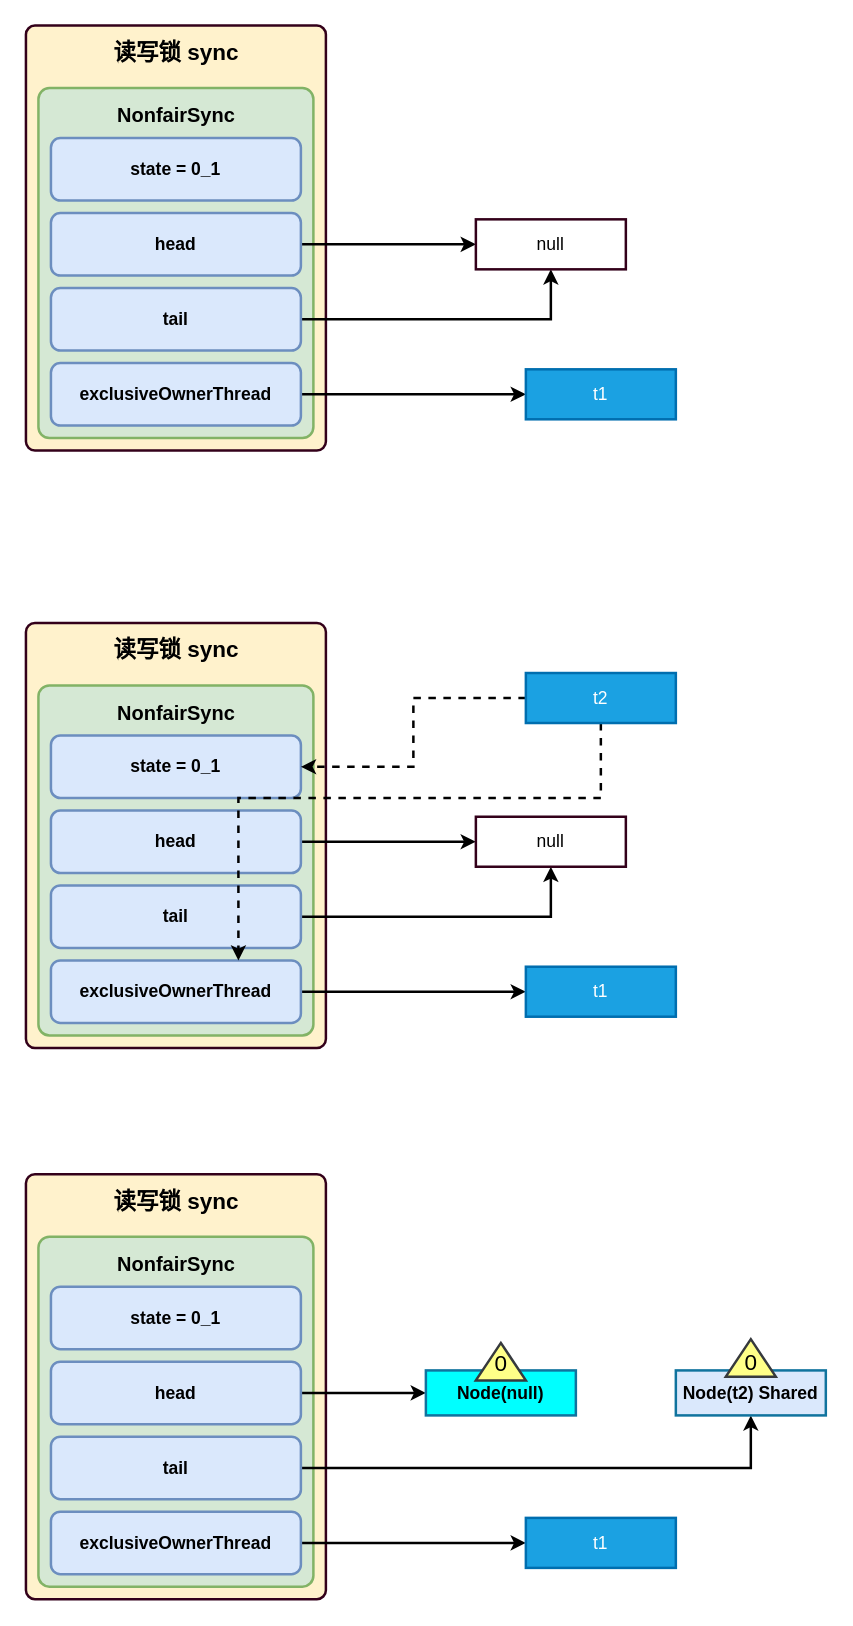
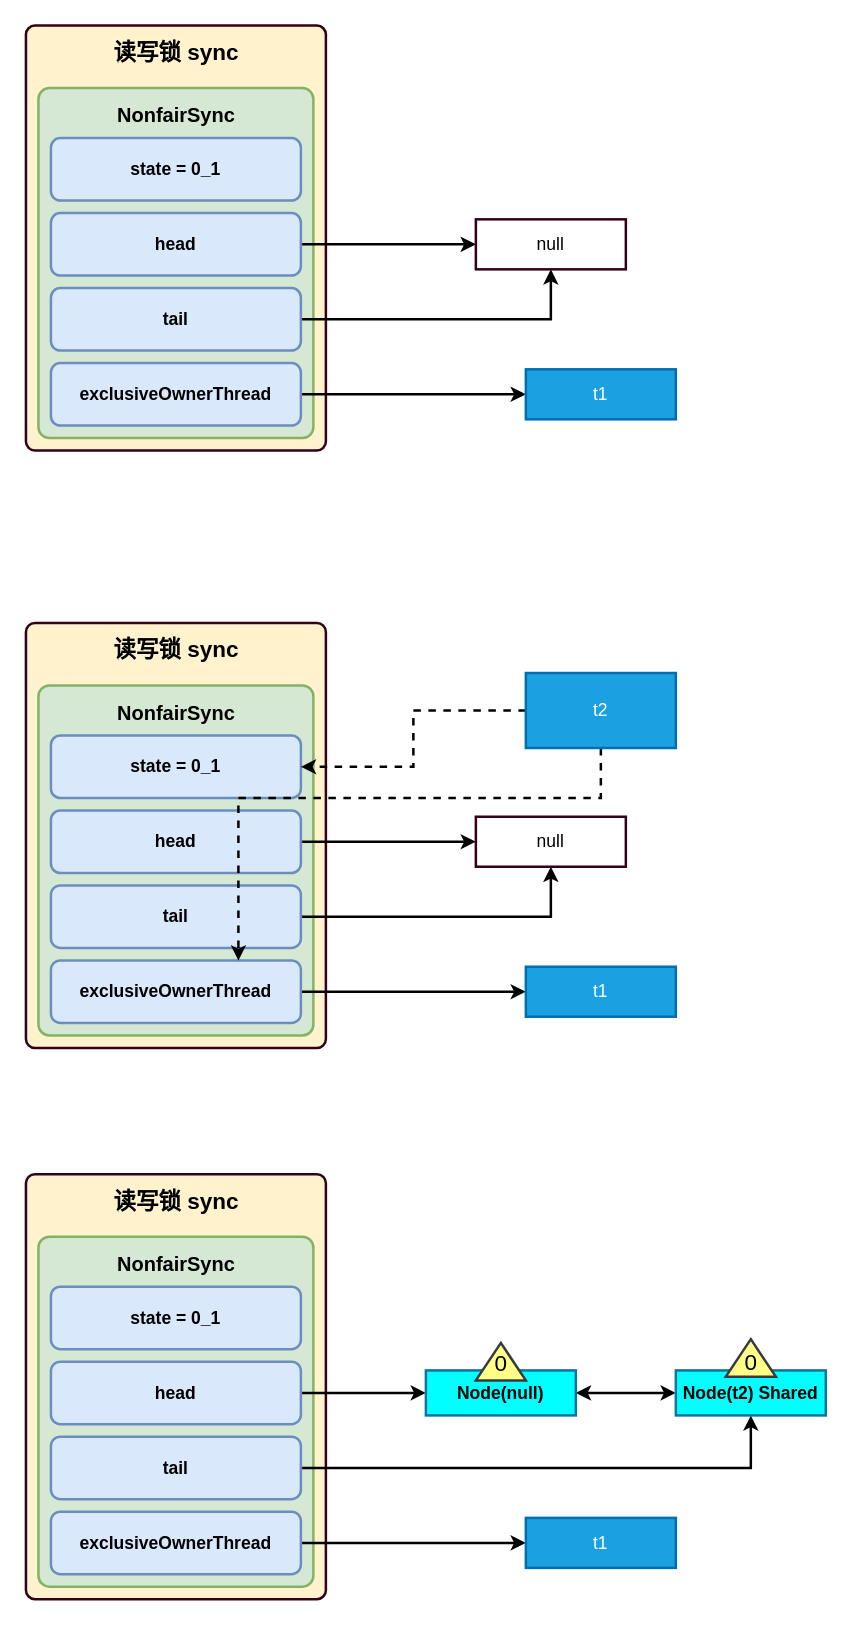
- <mxCell id="30" value="t2" style="rounded=0;whiteSpace=wrap;html=1;fontSize=14;strokeColor=#006EAF;strokeWidth=2;fillColor=#1ba1e2;fontColor=#ffffff;" vertex="1" parent="1"><mxGeometry x="420" y="538" width="120" height="40" as="geometry" /></mxCell>
+ <mxCell id="30" value="t2" style="rounded=0;whiteSpace=wrap;html=1;fontSize=14;strokeColor=#006EAF;strokeWidth=2;fillColor=#1ba1e2;fontColor=#ffffff;" vertex="1" parent="1"><mxGeometry x="420" y="538" width="120" height="60" as="geometry" /></mxCell>
+ <mxCell id="43" style="edgeStyle=orthogonalEdgeStyle;rounded=0;orthogonalLoop=1;jettySize=auto;html=1;exitX=1;exitY=0.5;exitDx=0;exitDy=0;entryX=0;entryY=0.5;entryDx=0;entryDy=0;fontSize=14;strokeWidth=2;startArrow=classic;startFill=1;" edge="1" parent="1" source="44" target="45"><mxGeometry relative="1" as="geometry" /></mxCell>
- <mxCell id="45" value="&lt;b&gt;Node(t2) Shared&lt;/b&gt;" style="rounded=0;whiteSpace=wrap;html=1;fontSize=14;strokeColor=#10739e;strokeWidth=2;fillColor=#dae8fc;" vertex="1" parent="1"><mxGeometry x="540" y="1096" width="120" height="36" as="geometry" /></mxCell>
+ <mxCell id="45" value="&lt;b&gt;Node(t2) Shared&lt;/b&gt;" style="rounded=0;whiteSpace=wrap;html=1;fontSize=14;strokeColor=#10739e;strokeWidth=2;fillColor=#00FFFF;" vertex="1" parent="1"><mxGeometry x="540" y="1096" width="120" height="36" as="geometry" /></mxCell>
